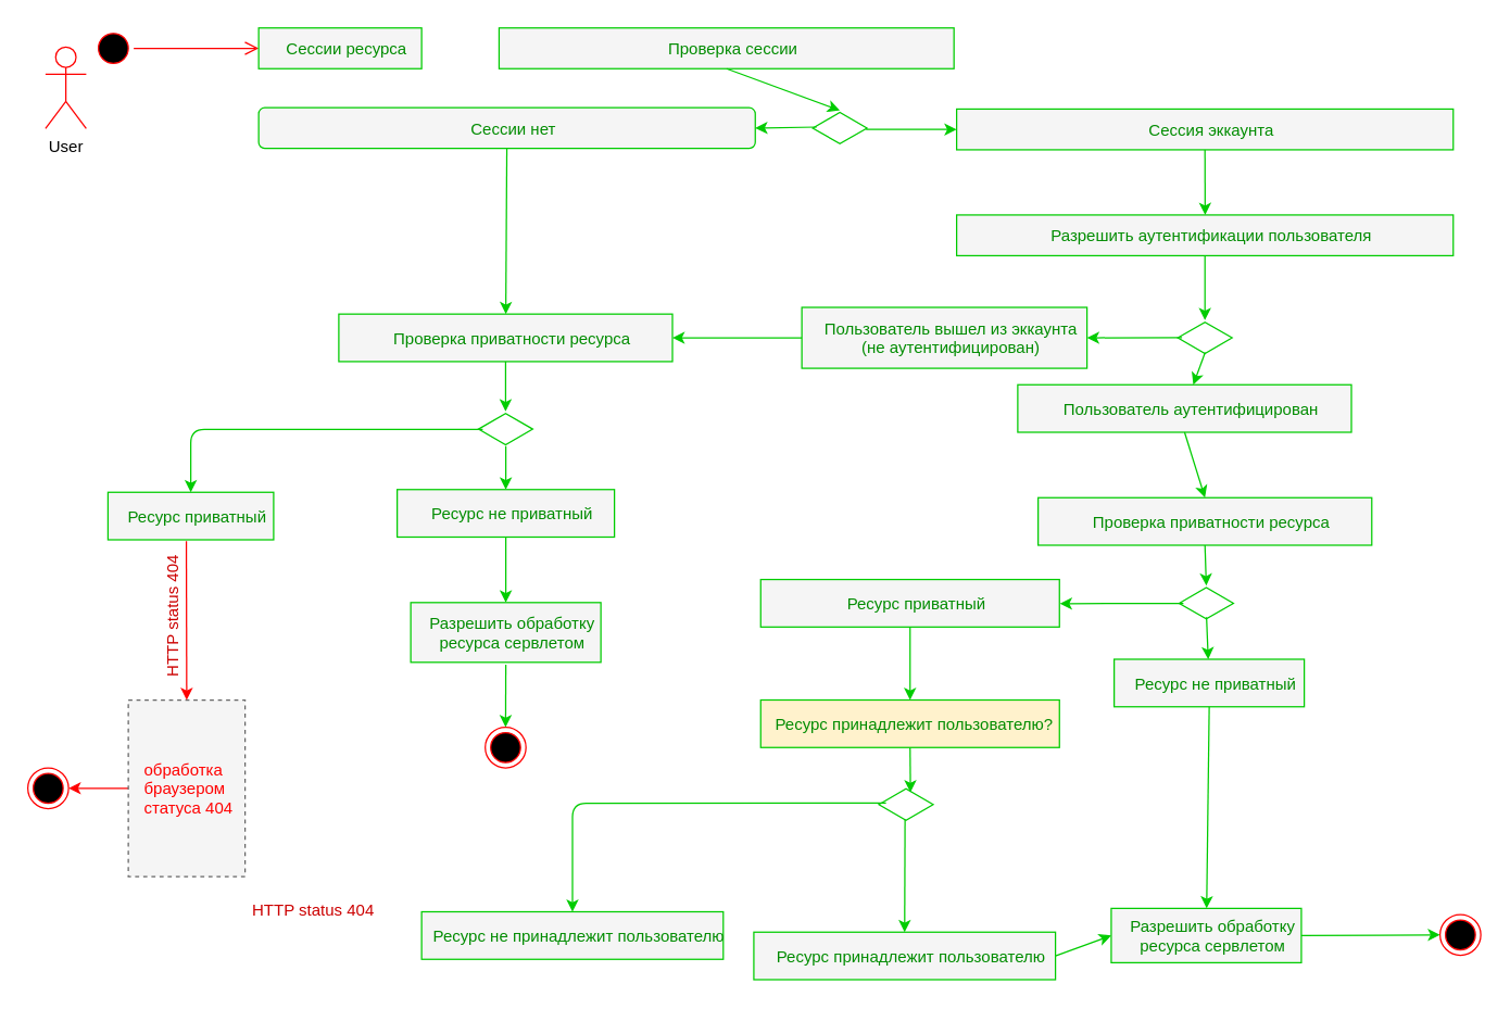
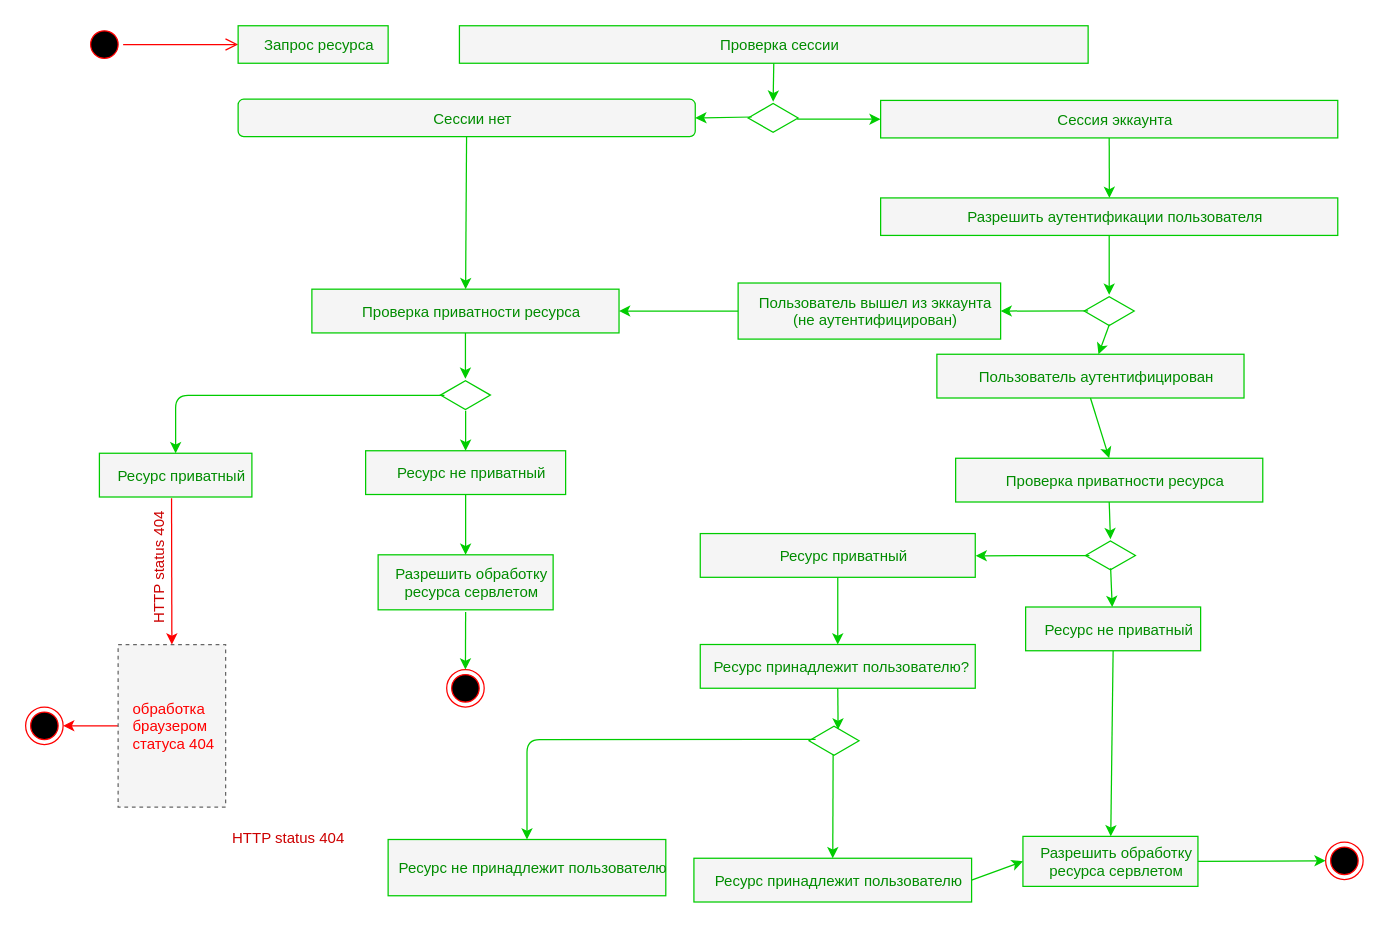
- <mxCell id="2" value="Проверка сессии" style="align=center;spacingLeft=10;fillColor=#f5f5f5;strokeColor=#00CC00;fontColor=#008C00;container=0;" vertex="1" parent="1"><mxGeometry x="367.04" y="20" width="335" height="30" as="geometry" /></mxCell>
+ <mxCell id="2" value="Проверка сессии" style="align=center;spacingLeft=10;fillColor=#f5f5f5;strokeColor=#00CC00;fontColor=#008C00;container=0;" vertex="1" parent="1"><mxGeometry x="367.04" y="20" width="502.96" height="30" as="geometry" /></mxCell>
- <mxCell id="15" value="Сессии ресурса" style="align=center;spacingLeft=10;fillColor=#f5f5f5;strokeColor=#00CC00;fontColor=#008C00;container=0;" vertex="1" parent="1"><mxGeometry x="190" y="20" width="120" height="30" as="geometry" /></mxCell>
+ <mxCell id="15" value="Запрос ресурса" style="align=center;spacingLeft=10;fillColor=#f5f5f5;strokeColor=#00CC00;fontColor=#008C00;container=0;" vertex="1" parent="1"><mxGeometry x="190" y="20" width="120" height="30" as="geometry" /></mxCell>
- <mxCell id="11" value="User" style="shape=umlActor;verticalLabelPosition=bottom;verticalAlign=top;html=1;strokeColor=#FF0000;container=0;" parent="1" vertex="1"><mxGeometry x="33" y="34" width="30" height="60" as="geometry" /></mxCell>
- <mxCell id="33" value="Ресурс принадлежит пользователю? " style="align=center;spacingLeft=10;fillColor=#fff2cc;strokeColor=#00CC00;fontColor=#008C00;container=0;" vertex="1" parent="1"><mxGeometry x="559.71" y="515" width="220" height="35" as="geometry" /></mxCell>
+ <mxCell id="33" value="Ресурс принадлежит пользователю? " style="align=center;spacingLeft=10;fillColor=#f5f5f5;strokeColor=#00CC00;fontColor=#008C00;container=0;" vertex="1" parent="1"><mxGeometry x="559.71" y="515" width="220" height="35" as="geometry" /></mxCell>
- <mxCell id="34" value="Ресурс не принадлежит пользователю" style="align=center;spacingLeft=10;fillColor=#f5f5f5;strokeColor=#00CC00;fontColor=#008C00;container=0;" vertex="1" parent="1"><mxGeometry x="310" y="671" width="222.14" height="35" as="geometry" /></mxCell>
+ <mxCell id="34" value="Ресурс не принадлежит пользователю" style="align=center;spacingLeft=10;fillColor=#f5f5f5;strokeColor=#00CC00;fontColor=#008C00;container=0;" vertex="1" parent="1"><mxGeometry x="310" y="671" width="222.14" height="45" as="geometry" /></mxCell>
